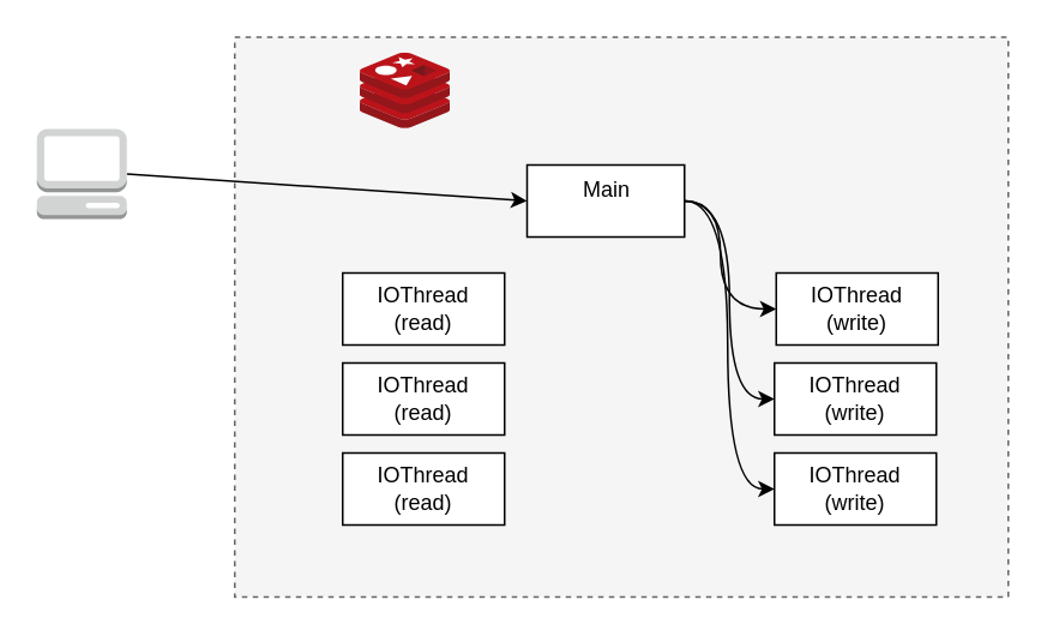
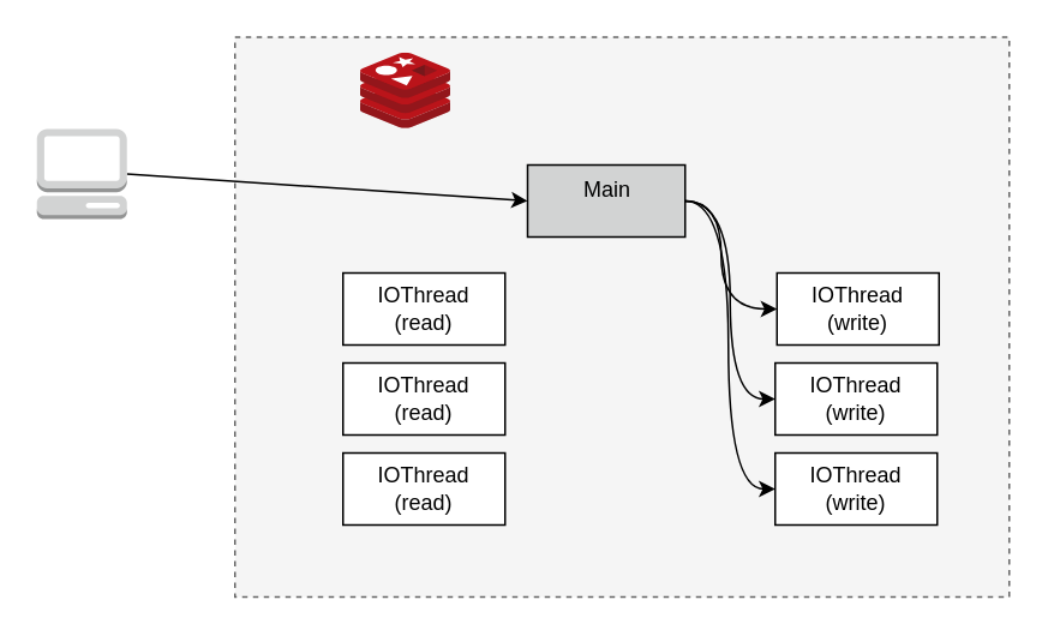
- <mxCell id="9" value="Main" style="rounded=0;whiteSpace=wrap;html=1;verticalAlign=top;" vertex="1" parent="1"><mxGeometry x="292.5" y="91" width="87.5" height="40" as="geometry" /></mxCell>
+ <mxCell id="9" value="Main" style="rounded=0;whiteSpace=wrap;html=1;verticalAlign=top;fillColor=#d2d3d3;" vertex="1" parent="1"><mxGeometry x="292.5" y="91" width="87.5" height="40" as="geometry" /></mxCell>
